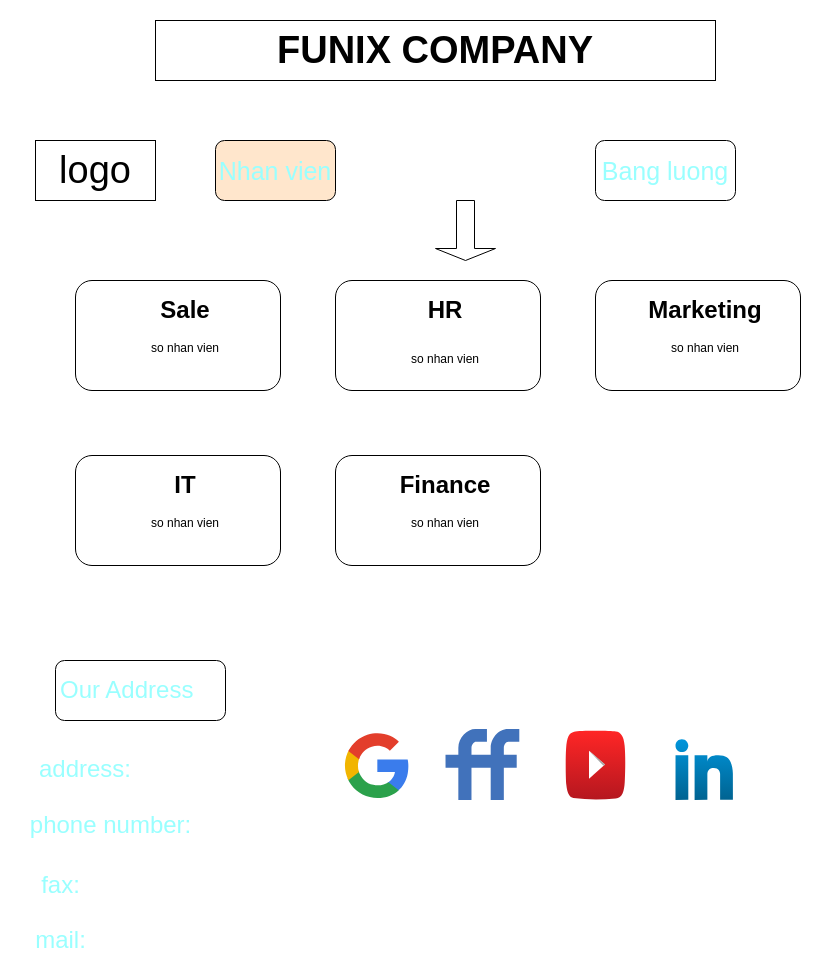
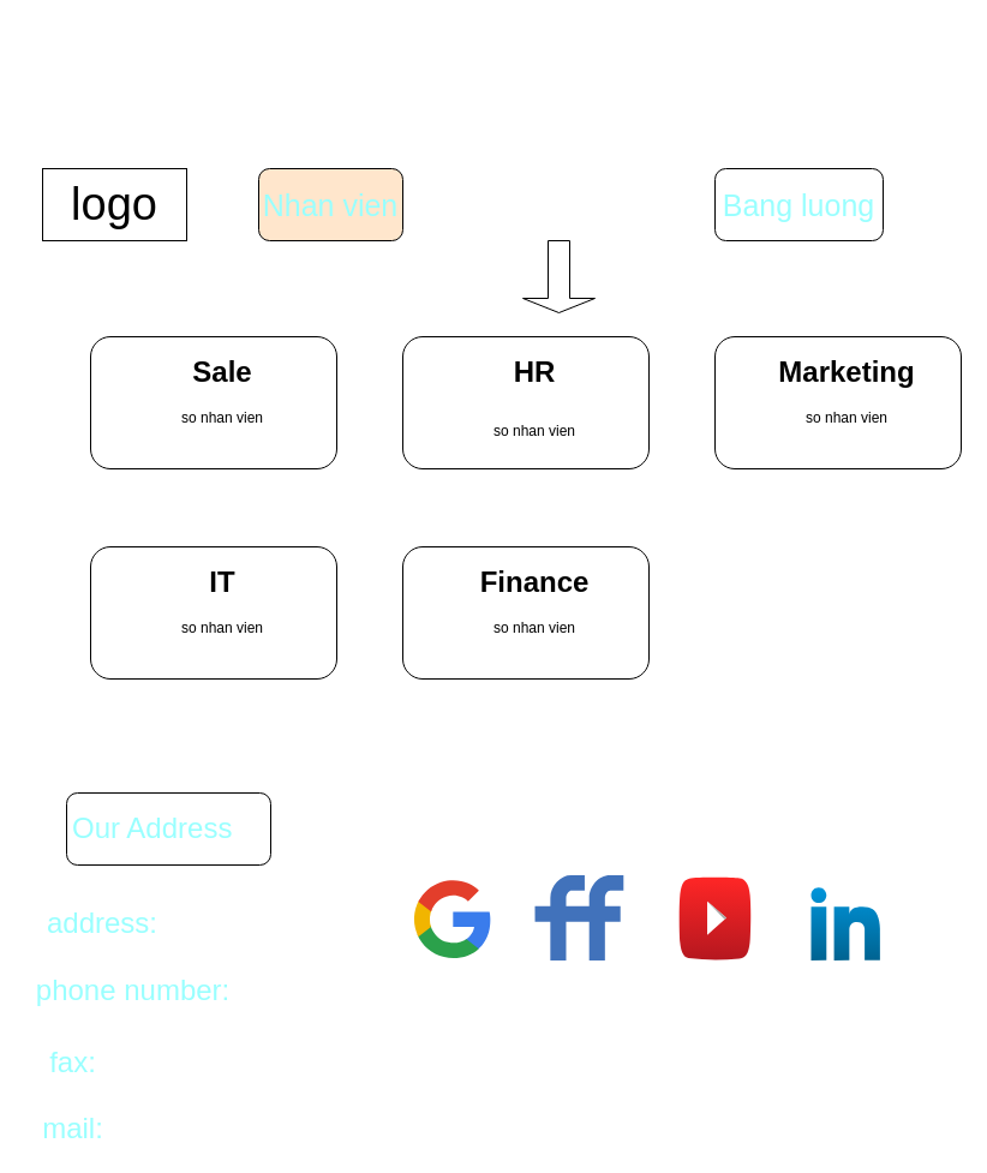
- <mxCell id="2" value="&lt;b&gt;&lt;font style=&quot;font-size: 38px&quot;&gt;FUNIX COMPANY&lt;/font&gt;&lt;/b&gt;" style="rounded=0;whiteSpace=wrap;html=1;" parent="1" vertex="1"><mxGeometry x="155" y="20" width="560" height="60" as="geometry" /></mxCell>
